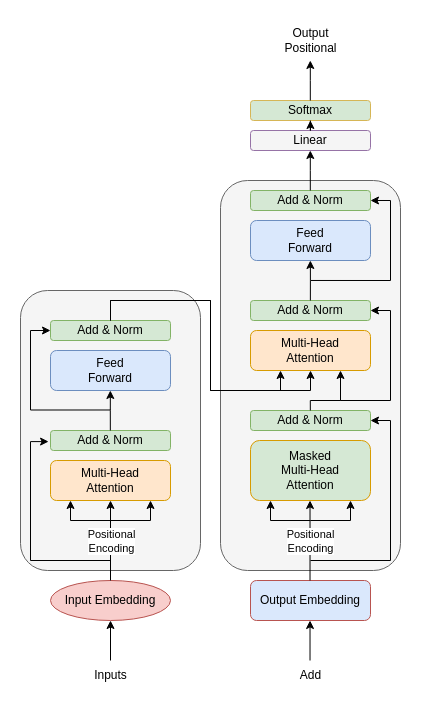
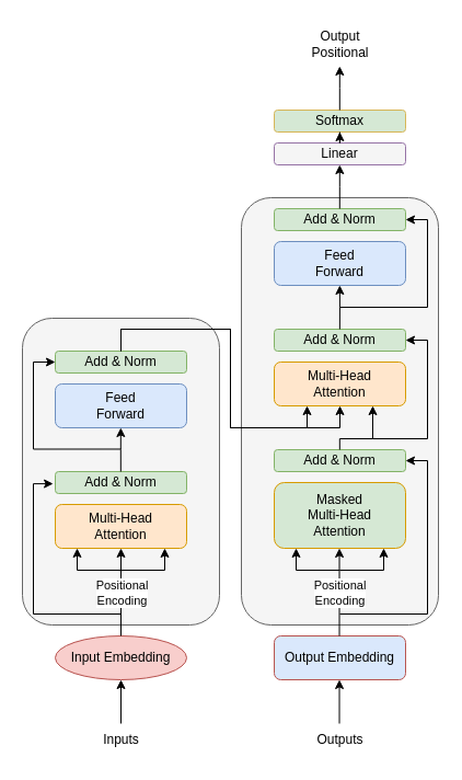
- <mxCell id="7" value="Add" style="text;html=1;align=center;verticalAlign=middle;resizable=0;points=[];autosize=1;strokeColor=none;fillColor=none;" vertex="1" parent="1"><mxGeometry x="275" y="660" width="70" height="30" as="geometry" /></mxCell>
+ <mxCell id="7" value="Outputs" style="text;html=1;align=center;verticalAlign=middle;resizable=0;points=[];autosize=1;strokeColor=none;fillColor=none;" vertex="1" parent="1"><mxGeometry x="275" y="660" width="70" height="30" as="geometry" /></mxCell>
